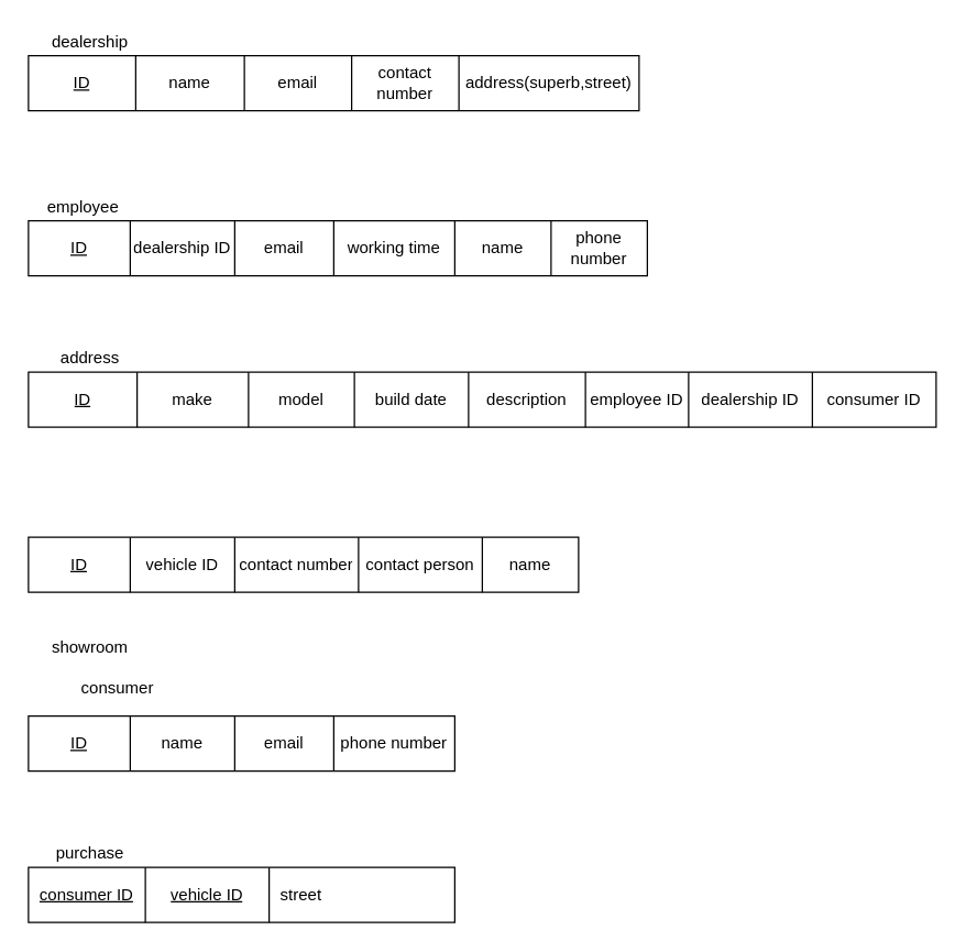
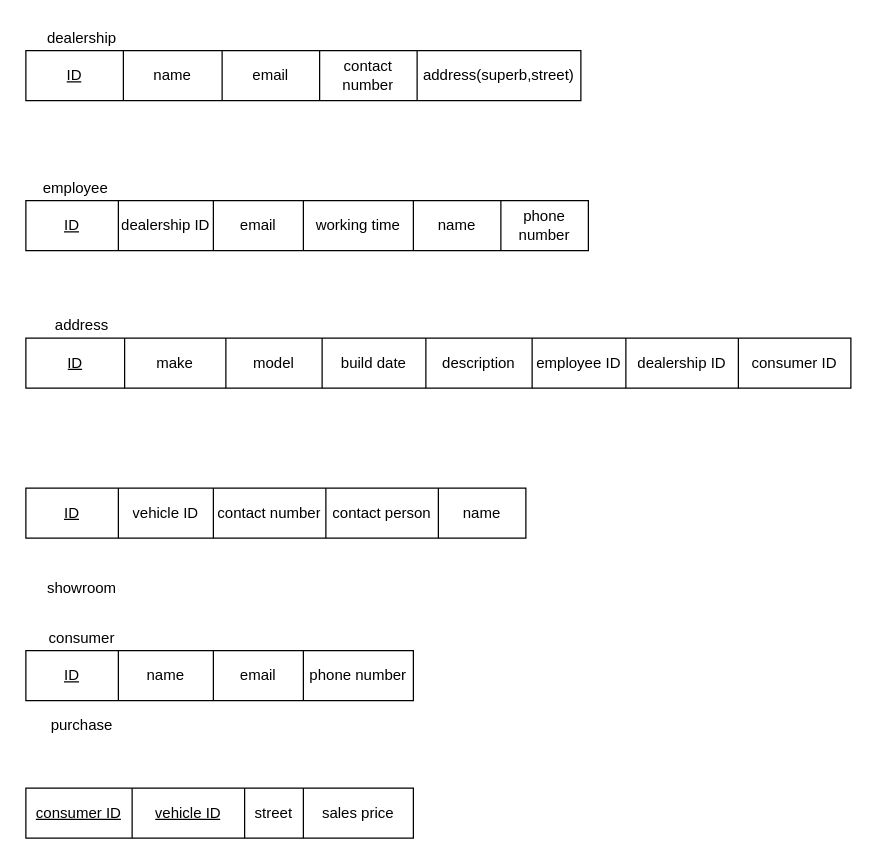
- <mxCell id="44" value="consumer" style="text;html=1;strokeColor=none;fillColor=none;align=center;verticalAlign=middle;whiteSpace=wrap;rounded=0;" vertex="1" parent="1"><mxGeometry x="40" y="490" width="90" height="20" as="geometry" /></mxCell>
+ <mxCell id="44" value="consumer" style="text;html=1;strokeColor=none;fillColor=none;align=center;verticalAlign=middle;whiteSpace=wrap;rounded=0;" vertex="1" parent="1"><mxGeometry x="20" y="500" width="90" height="20" as="geometry" /></mxCell>
- <mxCell id="51" value="purchase" style="text;html=1;strokeColor=none;fillColor=none;align=center;verticalAlign=middle;whiteSpace=wrap;rounded=0;" vertex="1" parent="1"><mxGeometry x="20" y="610" width="90" height="20" as="geometry" /></mxCell>
+ <mxCell id="51" value="purchase" style="text;html=1;strokeColor=none;fillColor=none;align=center;verticalAlign=middle;whiteSpace=wrap;rounded=0;" vertex="1" parent="1"><mxGeometry x="20" y="570" width="90" height="20" as="geometry" /></mxCell>
+ <mxCell id="50" value="sales price" style="shape=partialRectangle;html=1;whiteSpace=wrap;connectable=0;fillColor=none;top=0;left=0;bottom=0;right=0;overflow=hidden;" vertex="1" parent="46"><mxGeometry x="222" width="88" height="40" as="geometry" /></mxCell>
